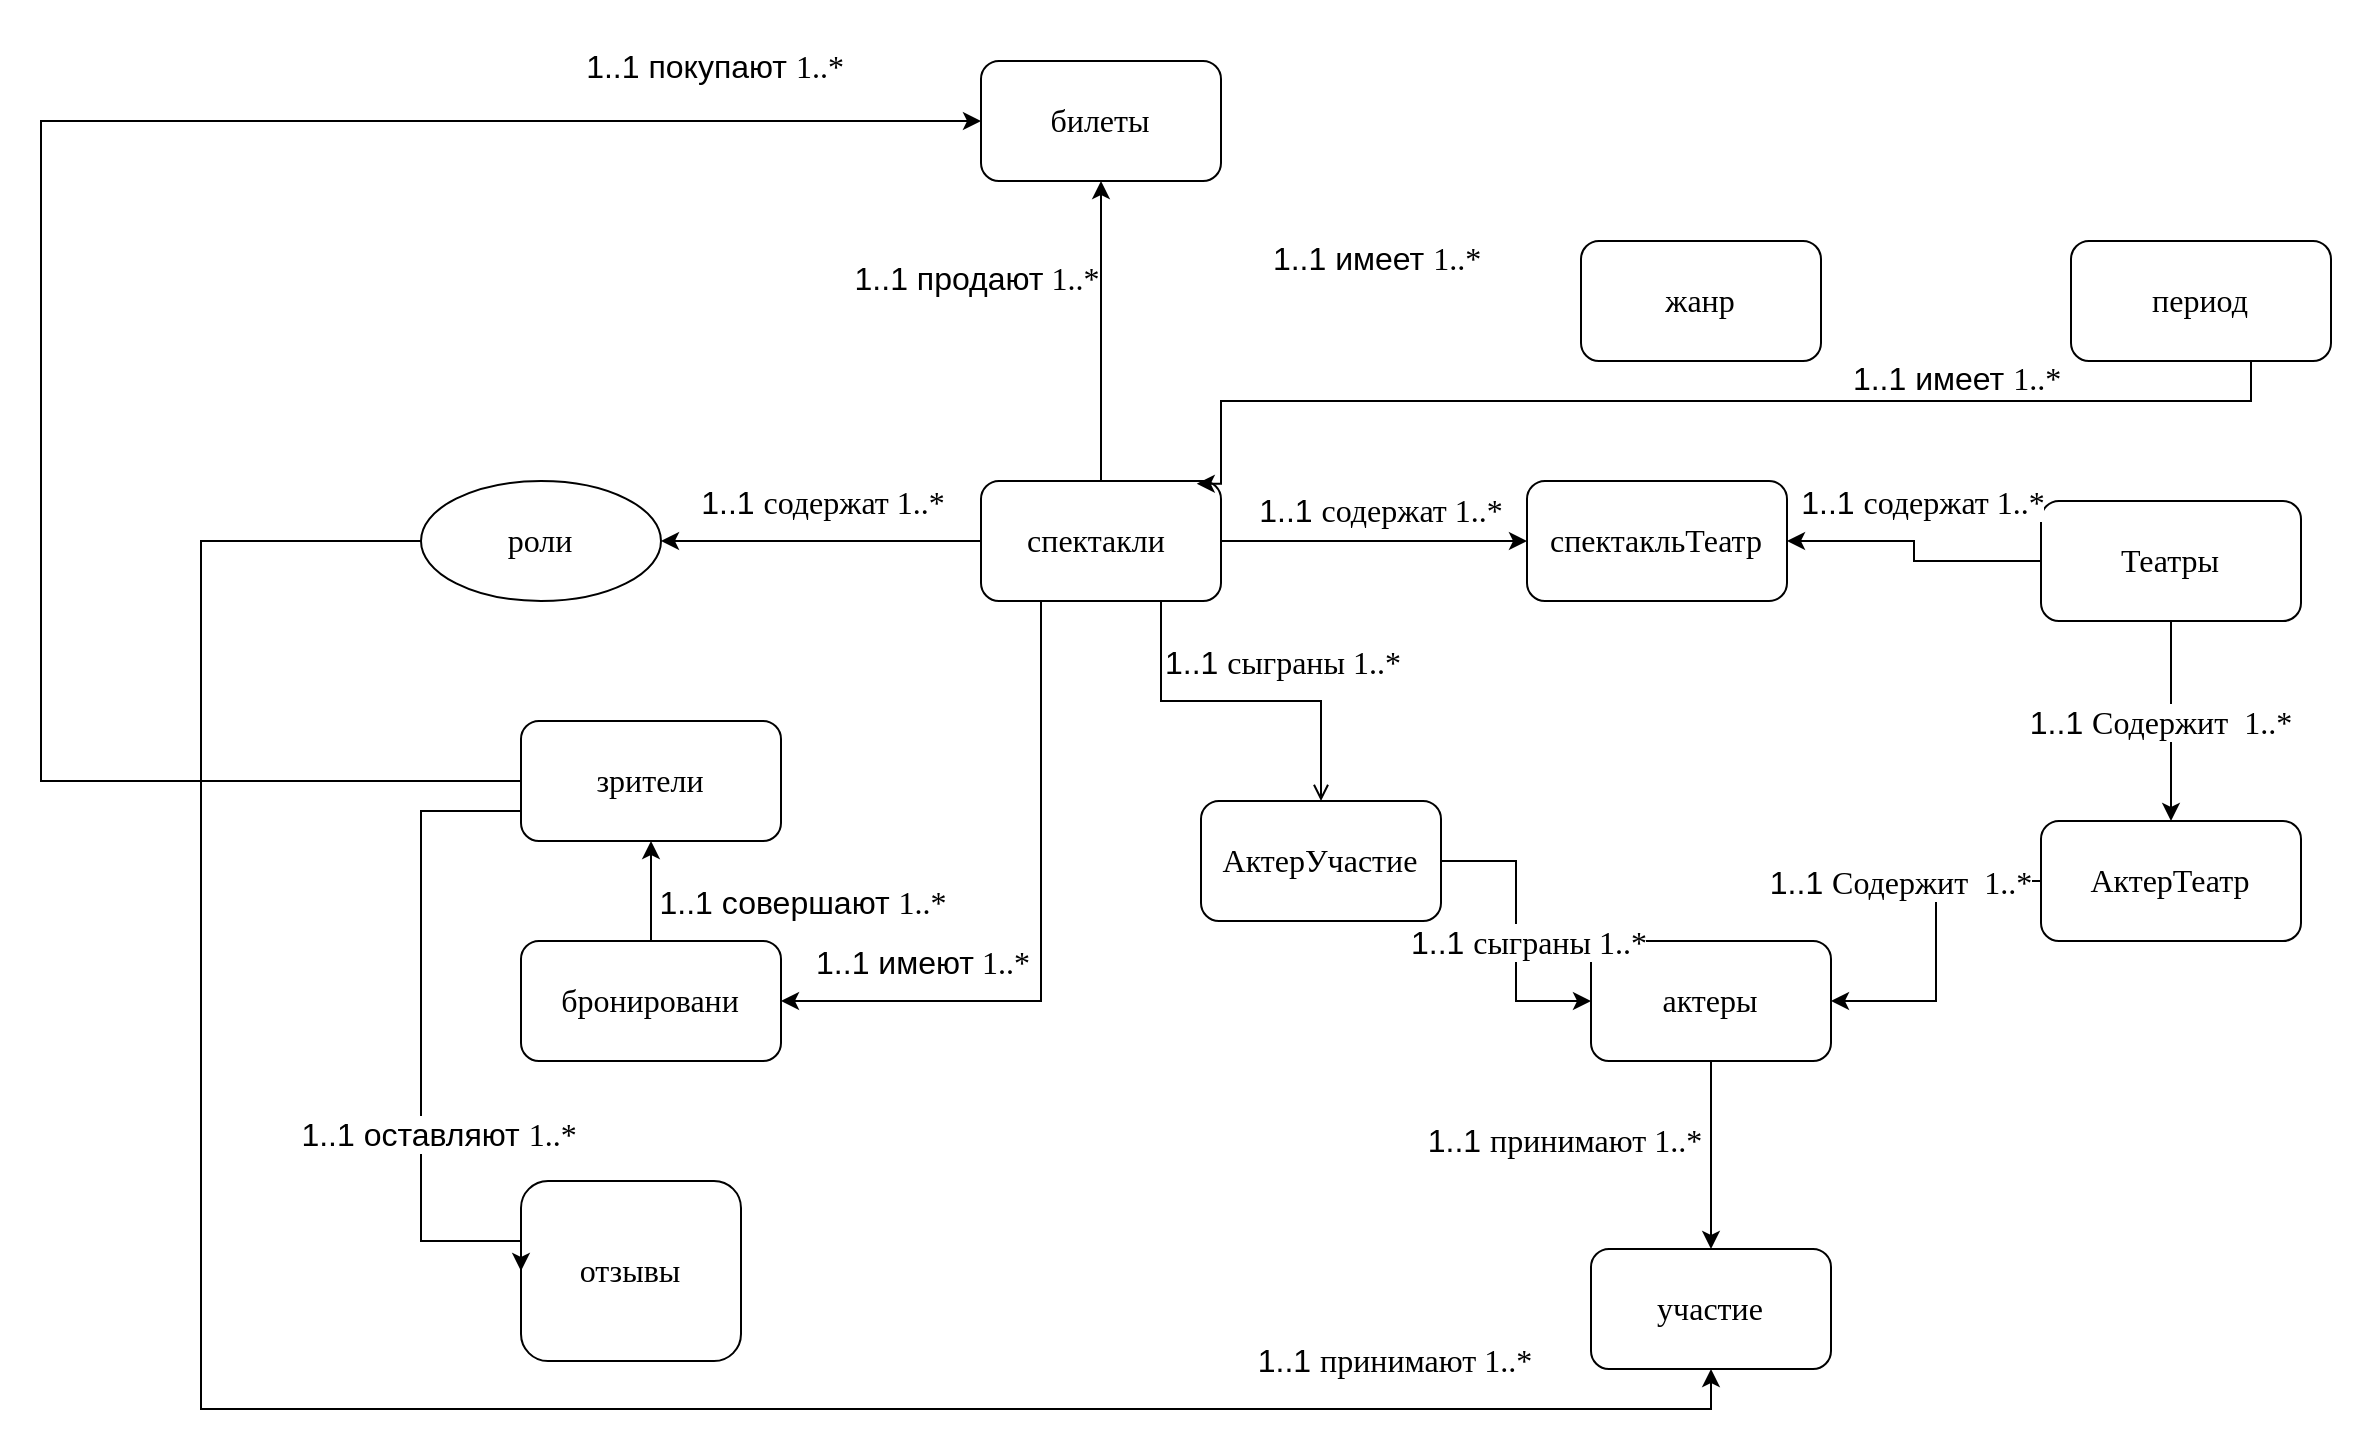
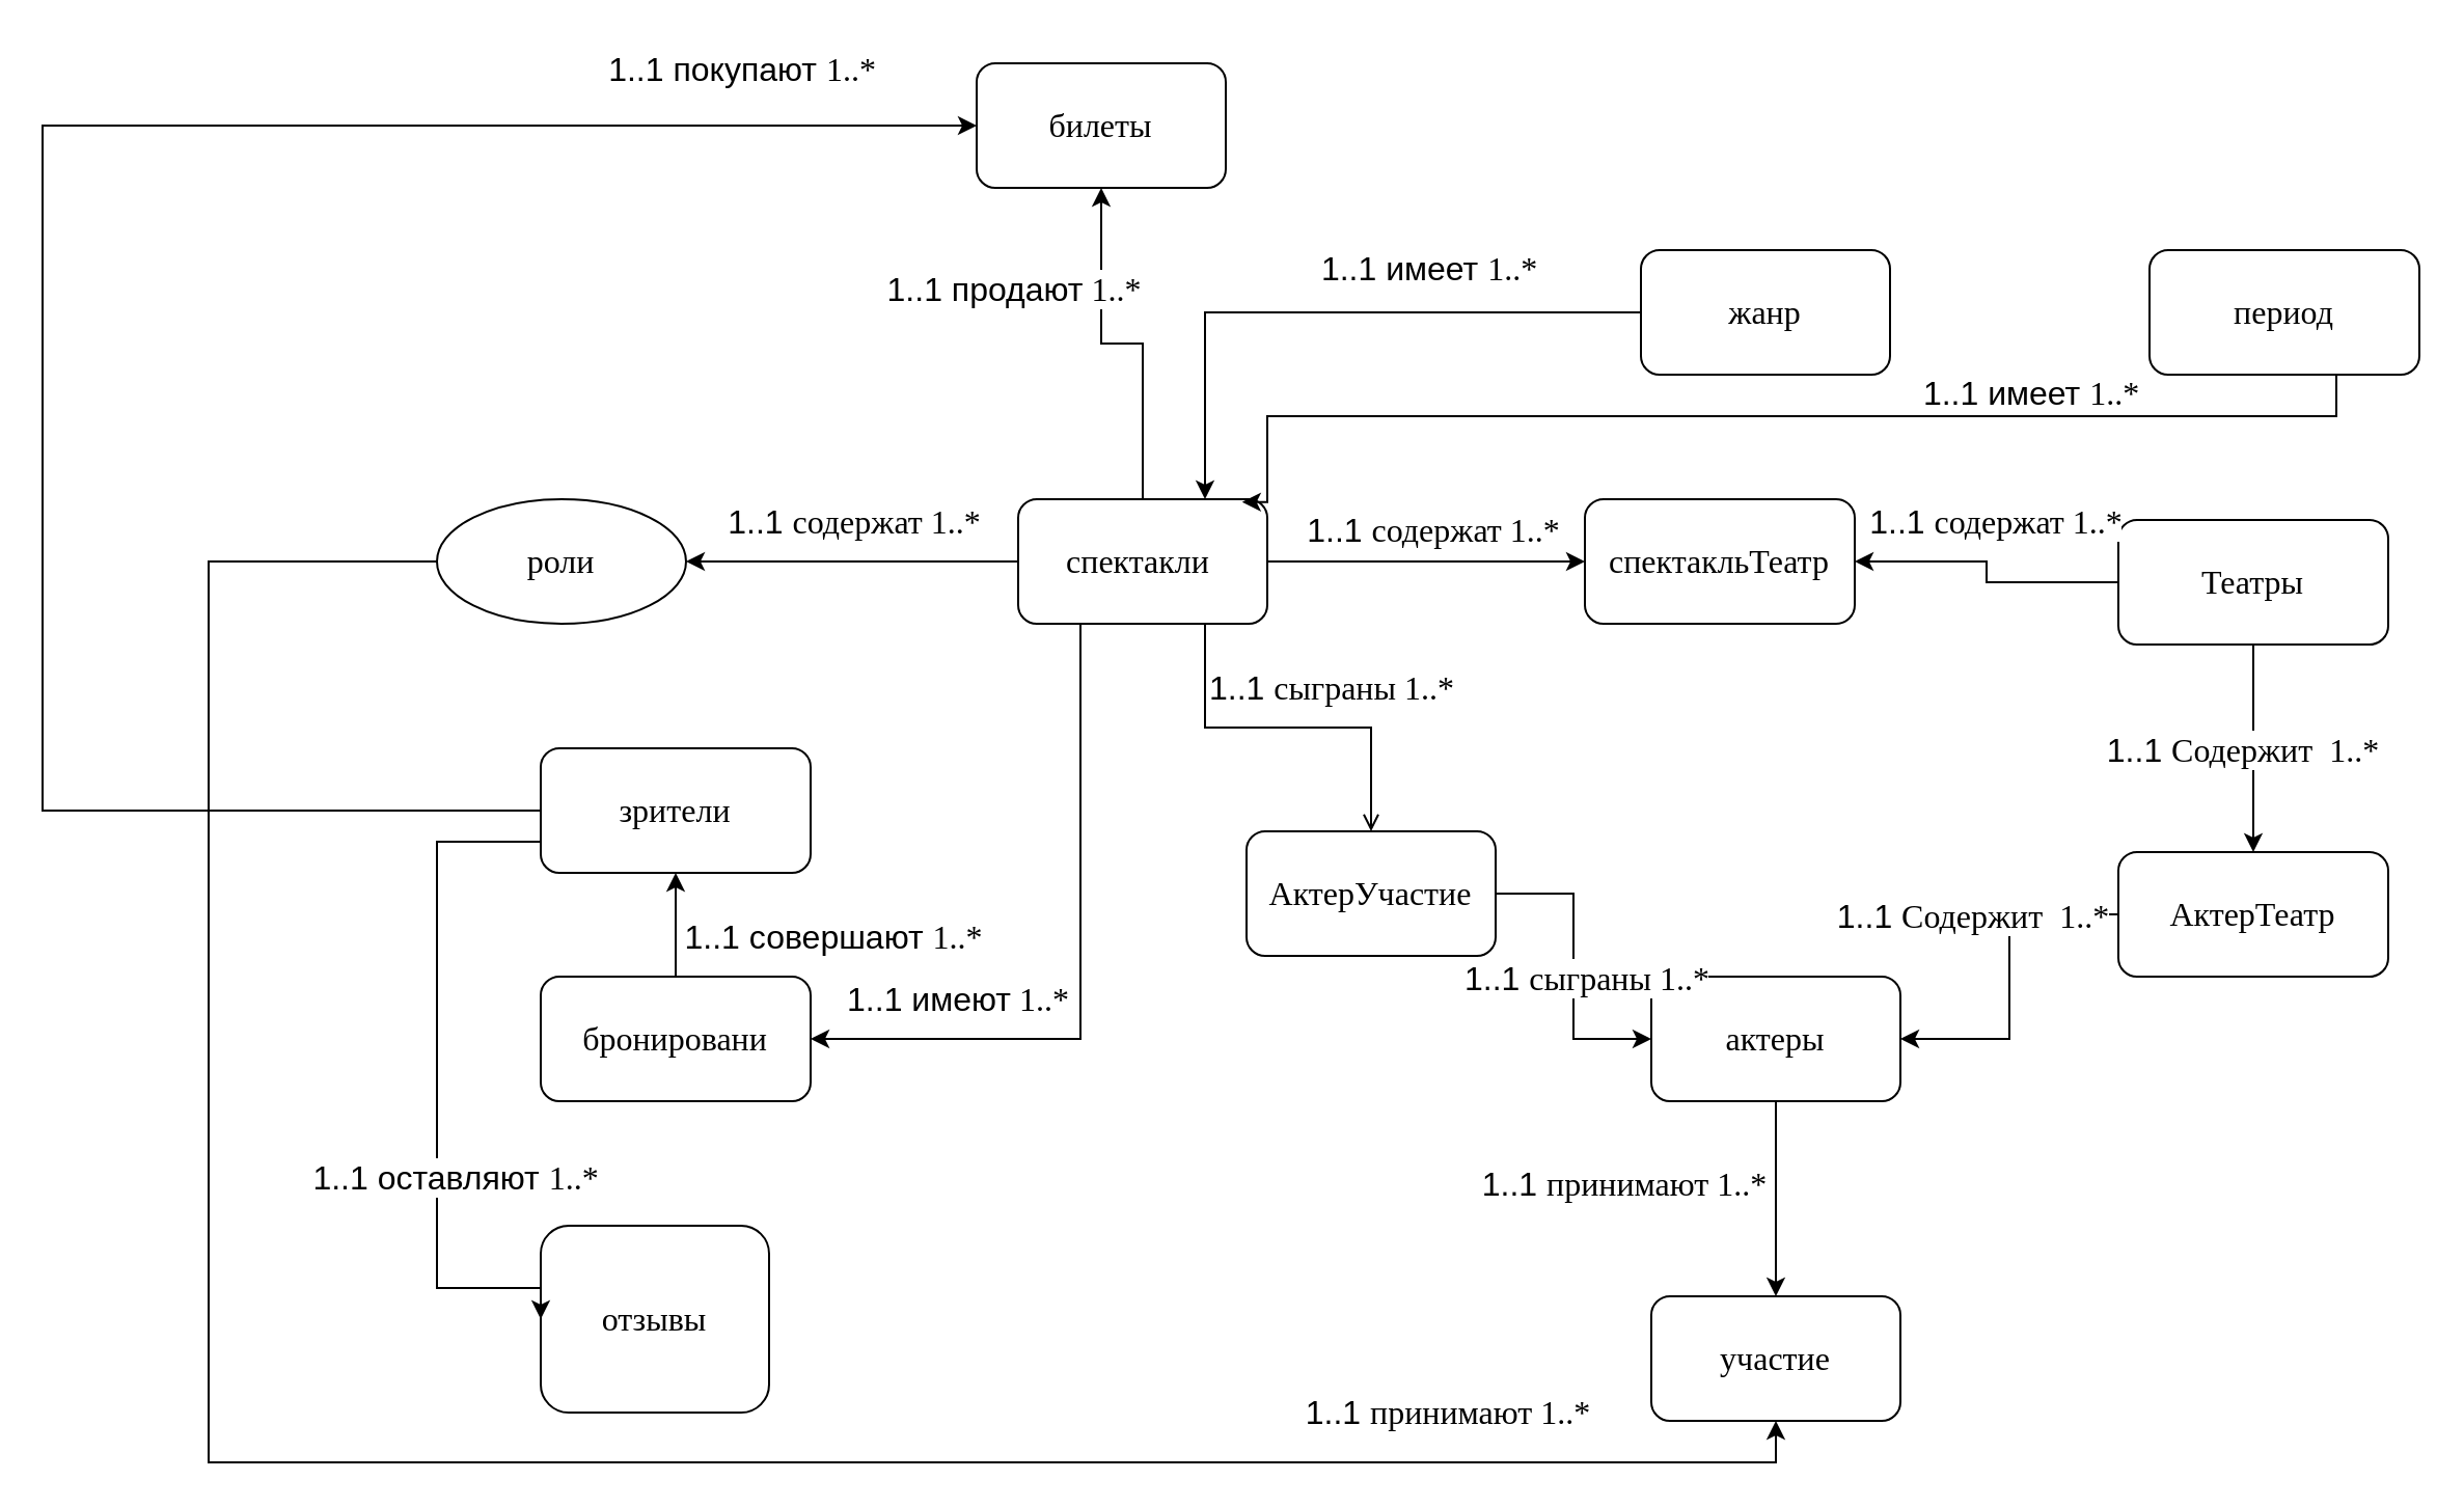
- <mxCell id="13" value="&lt;span style=&quot;font-size:12.0pt;font-family:&amp;quot;Times New Roman&amp;quot;,serif;&lt;br/&gt;mso-fareast-font-family:&amp;quot;Times New Roman&amp;quot;;mso-font-kerning:0pt;mso-ansi-language:&lt;br/&gt;RU;mso-fareast-language:EN-US;mso-bidi-language:AR-SA&quot;&gt;билеты&lt;/span&gt;" style="rounded=1;whiteSpace=wrap;html=1;" vertex="1" parent="1"><mxGeometry x="490" y="30" width="120" height="60" as="geometry" /></mxCell>
+ <mxCell id="13" value="&lt;span style=&quot;font-size:12.0pt;font-family:&amp;quot;Times New Roman&amp;quot;,serif;&lt;br/&gt;mso-fareast-font-family:&amp;quot;Times New Roman&amp;quot;;mso-font-kerning:0pt;mso-ansi-language:&lt;br/&gt;RU;mso-fareast-language:EN-US;mso-bidi-language:AR-SA&quot;&gt;билеты&lt;/span&gt;" style="rounded=1;whiteSpace=wrap;html=1;" vertex="1" parent="1"><mxGeometry x="470" y="30" width="120" height="60" as="geometry" /></mxCell>
+ <mxCell id="16" style="edgeStyle=orthogonalEdgeStyle;rounded=0;orthogonalLoop=1;jettySize=auto;html=1;entryX=0.75;entryY=0;entryDx=0;entryDy=0;" edge="1" parent="1" source="17" target="12"><mxGeometry relative="1" as="geometry" /></mxCell>
